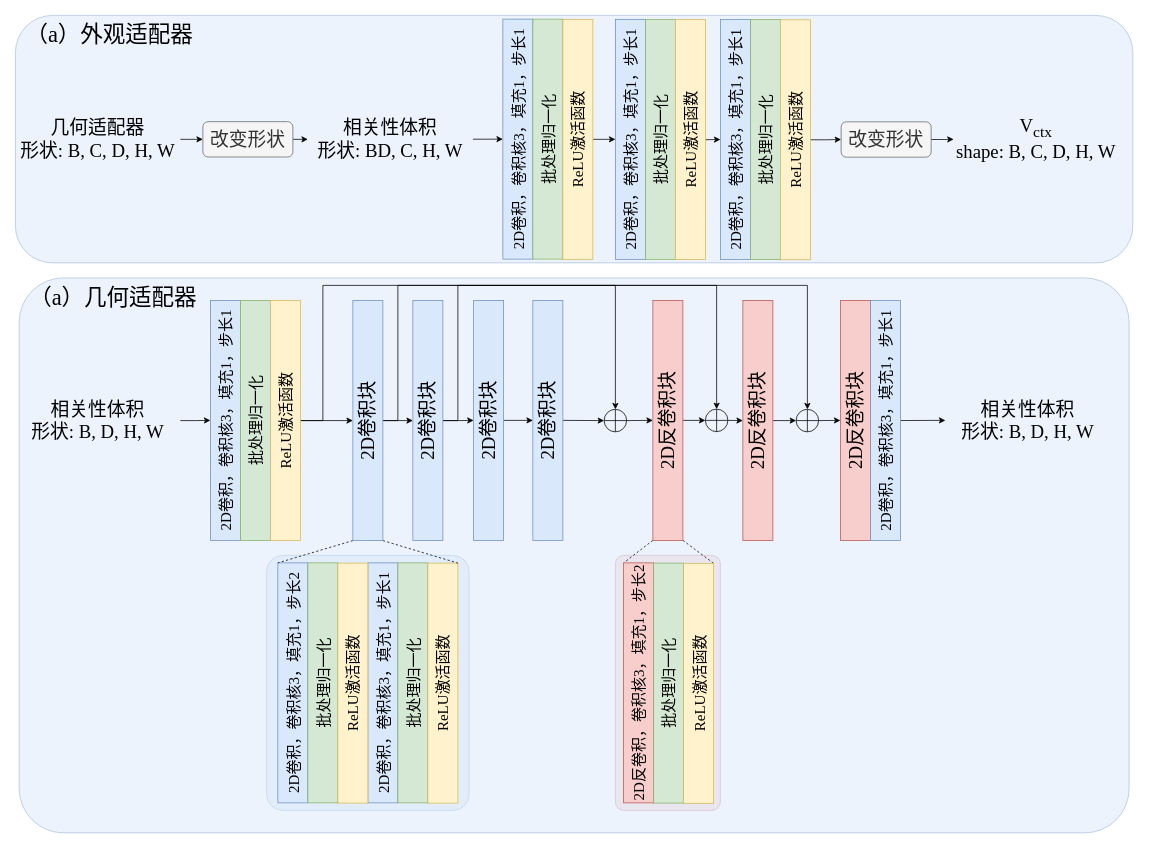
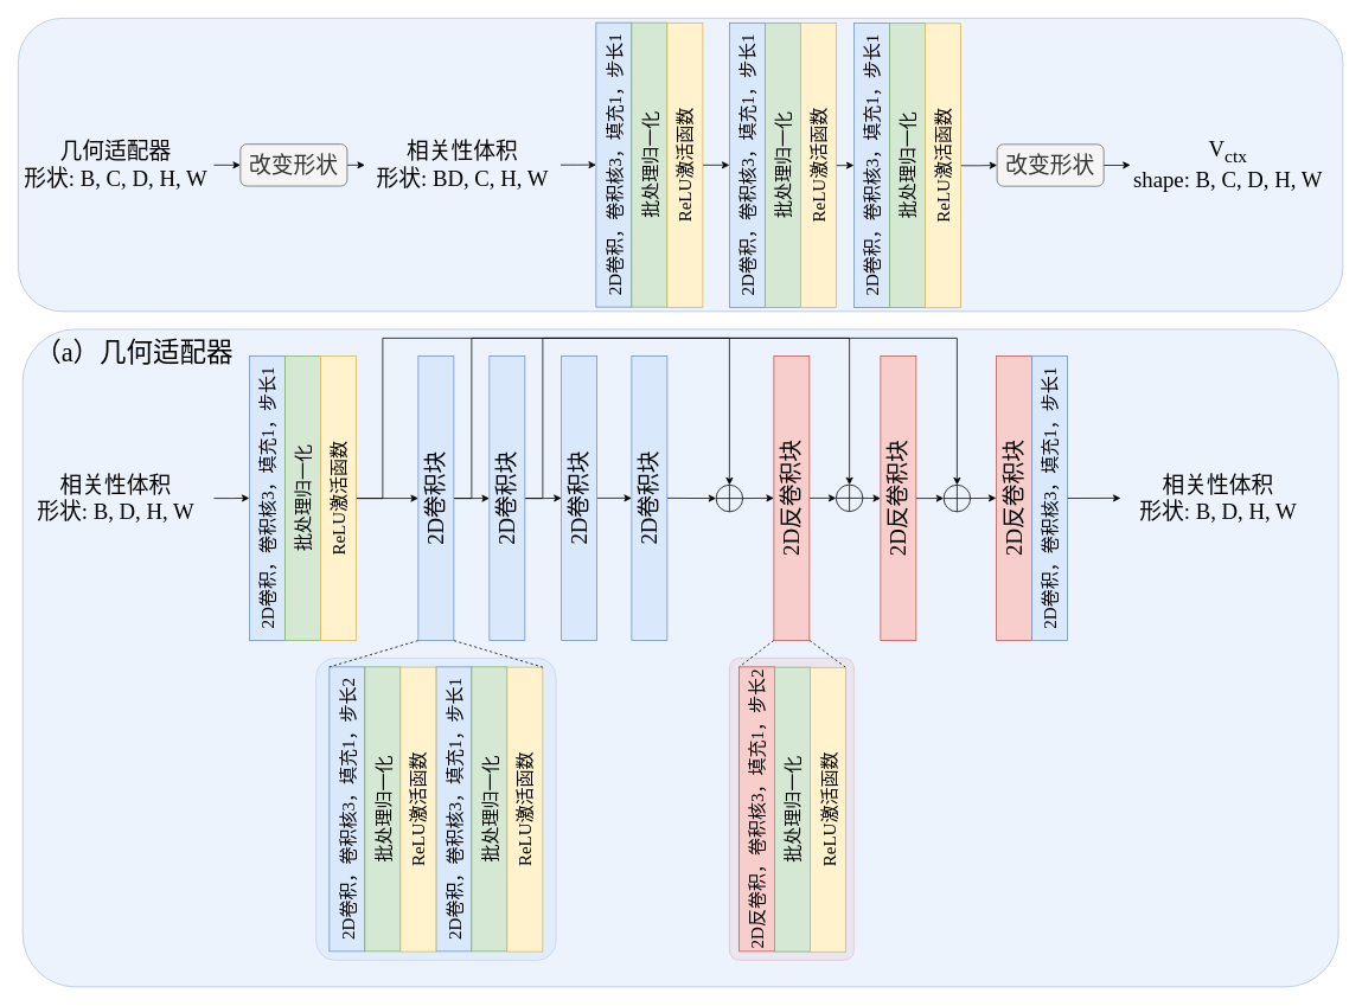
- <mxCell id="21" value="&lt;font&gt;（a）外观适配器&lt;/font&gt;" style="text;html=1;align=center;verticalAlign=middle;resizable=0;points=[];autosize=1;strokeColor=none;fillColor=none;fontSize=30;fontFamily=Times New Roman;" parent="1" vertex="1"><mxGeometry x="20" y="20" width="250" height="50" as="geometry" /></mxCell>
